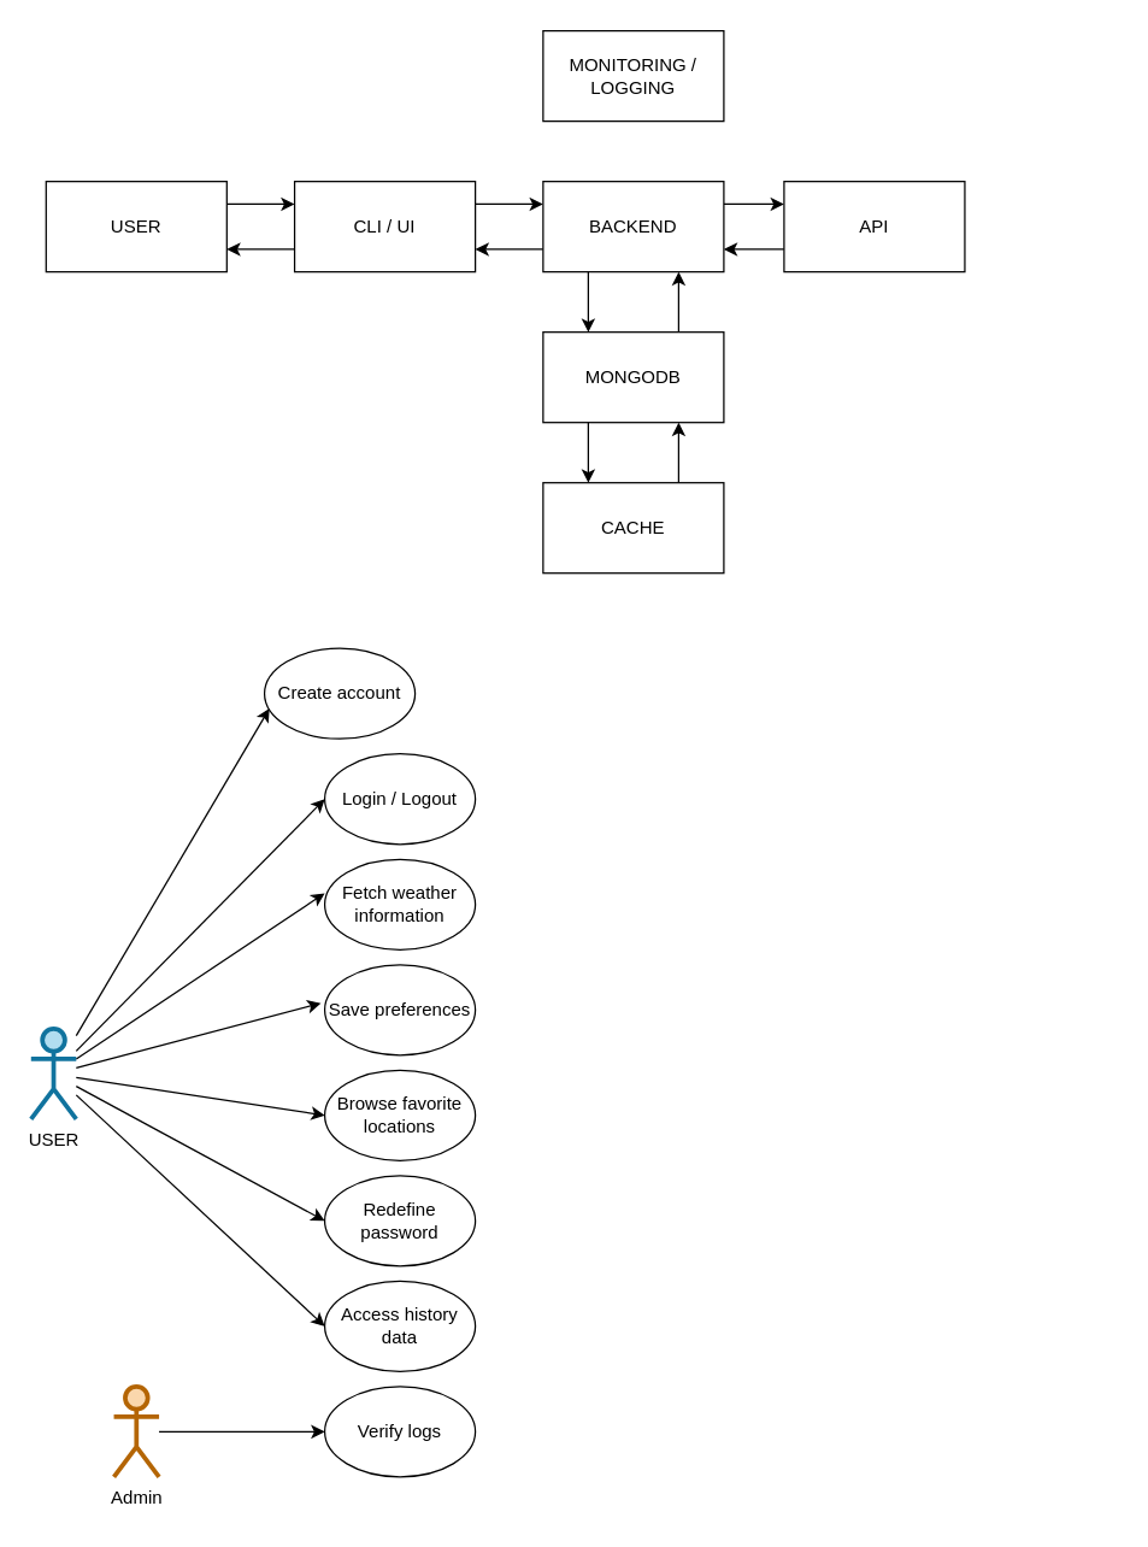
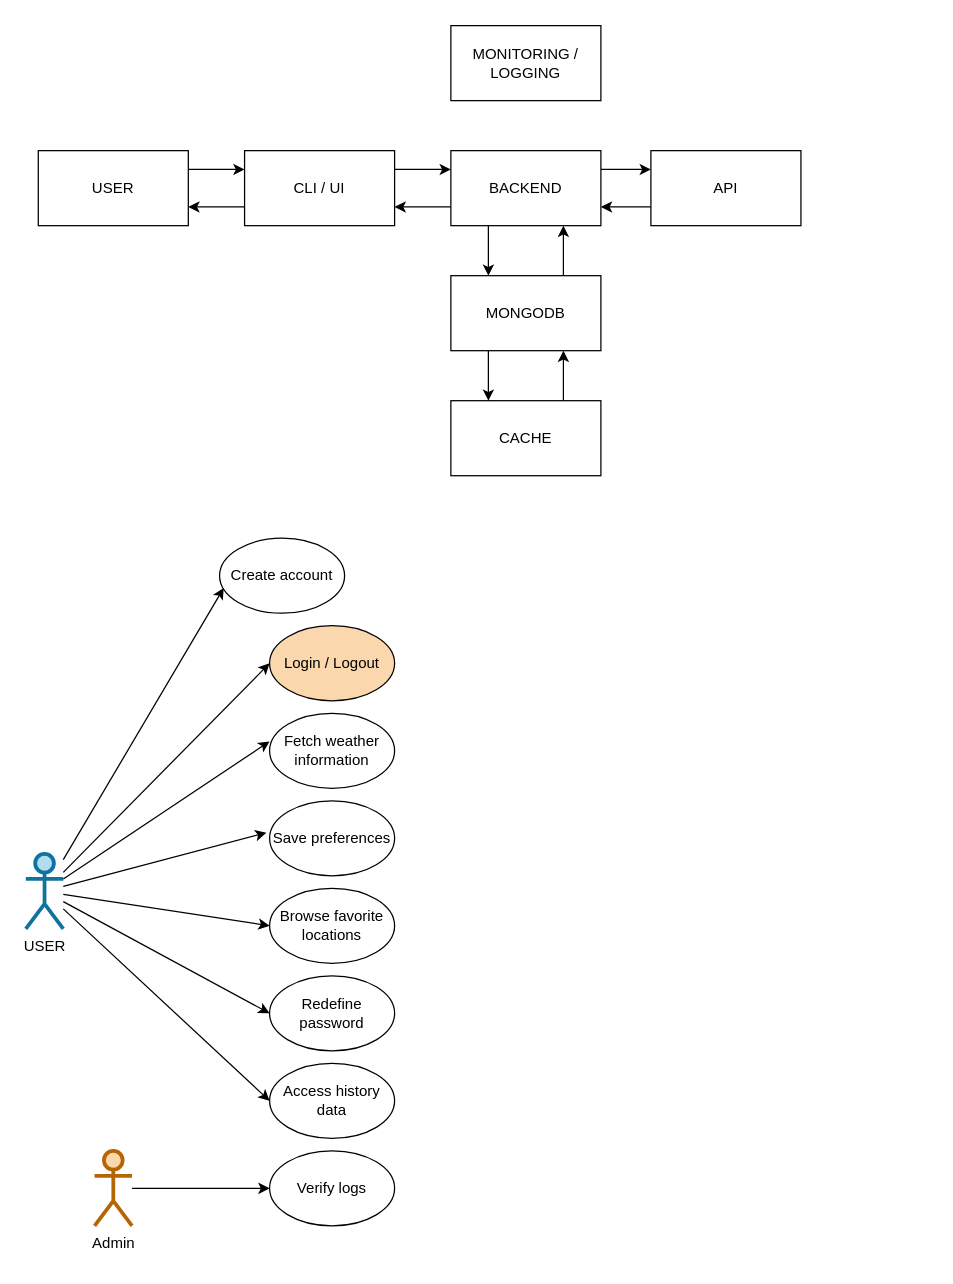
- <mxCell id="29" value="Login / Logout" style="ellipse;whiteSpace=wrap;html=1;" vertex="1" parent="1"><mxGeometry x="215" y="500" width="100" height="60" as="geometry" /></mxCell>
+ <mxCell id="29" value="Login / Logout" style="ellipse;whiteSpace=wrap;html=1;fillColor=#fad7ac;" vertex="1" parent="1"><mxGeometry x="215" y="500" width="100" height="60" as="geometry" /></mxCell>
